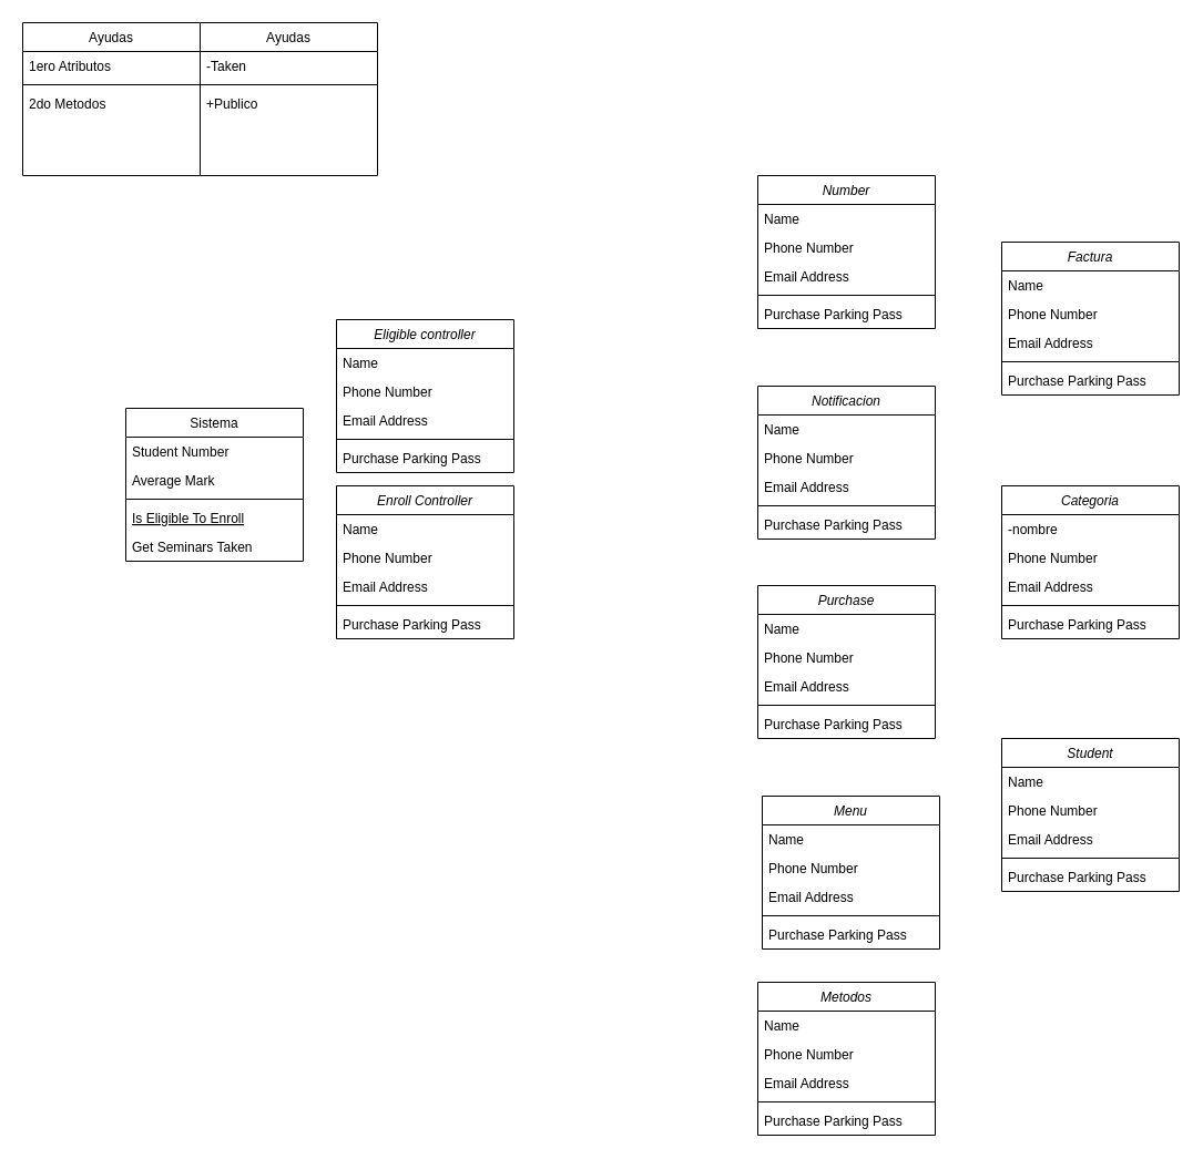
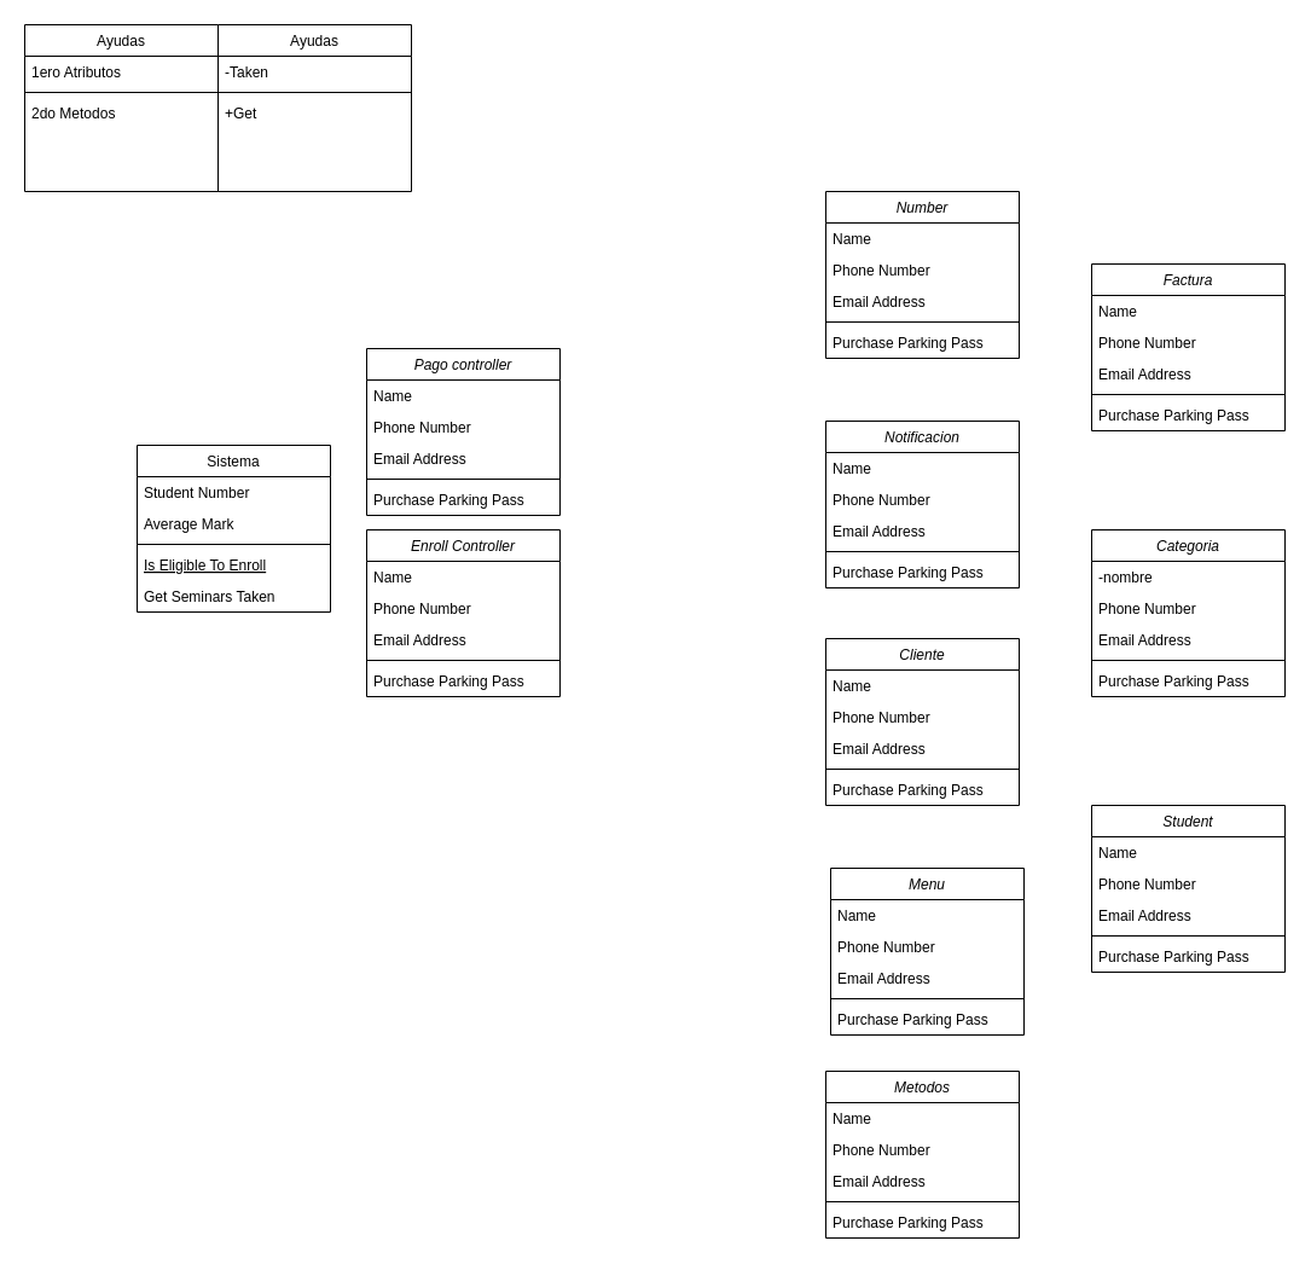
- <mxCell id="75" value="+Publico" style="text;align=left;verticalAlign=top;spacingLeft=4;spacingRight=4;overflow=hidden;rotatable=0;points=[[0,0.5],[1,0.5]];portConstraint=eastwest;" vertex="1" parent="72"><mxGeometry y="60" width="160" height="26" as="geometry" /></mxCell>
+ <mxCell id="75" value="+Get" style="text;align=left;verticalAlign=top;spacingLeft=4;spacingRight=4;overflow=hidden;rotatable=0;points=[[0,0.5],[1,0.5]];portConstraint=eastwest;" vertex="1" parent="72"><mxGeometry y="60" width="160" height="26" as="geometry" /></mxCell>
- <mxCell id="56" value="Eligible controller&#10;" style="swimlane;fontStyle=2;align=center;verticalAlign=top;childLayout=stackLayout;horizontal=1;startSize=26;horizontalStack=0;resizeParent=1;resizeLast=0;collapsible=1;marginBottom=0;rounded=0;shadow=0;strokeWidth=1;" vertex="1" parent="1"><mxGeometry x="303" y="288" width="160" height="138" as="geometry"><mxRectangle x="230" y="140" width="160" height="26" as="alternateBounds" /></mxGeometry></mxCell>
+ <mxCell id="56" value="Pago controller&#10;" style="swimlane;fontStyle=2;align=center;verticalAlign=top;childLayout=stackLayout;horizontal=1;startSize=26;horizontalStack=0;resizeParent=1;resizeLast=0;collapsible=1;marginBottom=0;rounded=0;shadow=0;strokeWidth=1;" vertex="1" parent="1"><mxGeometry x="303" y="288" width="160" height="138" as="geometry"><mxRectangle x="230" y="140" width="160" height="26" as="alternateBounds" /></mxGeometry></mxCell>
- <mxCell id="14" value="Purchase&#10;" style="swimlane;fontStyle=2;align=center;verticalAlign=top;childLayout=stackLayout;horizontal=1;startSize=26;horizontalStack=0;resizeParent=1;resizeLast=0;collapsible=1;marginBottom=0;rounded=0;shadow=0;strokeWidth=1;" vertex="1" parent="1"><mxGeometry x="683" y="528" width="160" height="138" as="geometry"><mxRectangle x="230" y="140" width="160" height="26" as="alternateBounds" /></mxGeometry></mxCell>
+ <mxCell id="14" value="Cliente&#10;" style="swimlane;fontStyle=2;align=center;verticalAlign=top;childLayout=stackLayout;horizontal=1;startSize=26;horizontalStack=0;resizeParent=1;resizeLast=0;collapsible=1;marginBottom=0;rounded=0;shadow=0;strokeWidth=1;" vertex="1" parent="1"><mxGeometry x="683" y="528" width="160" height="138" as="geometry"><mxRectangle x="230" y="140" width="160" height="26" as="alternateBounds" /></mxGeometry></mxCell>
